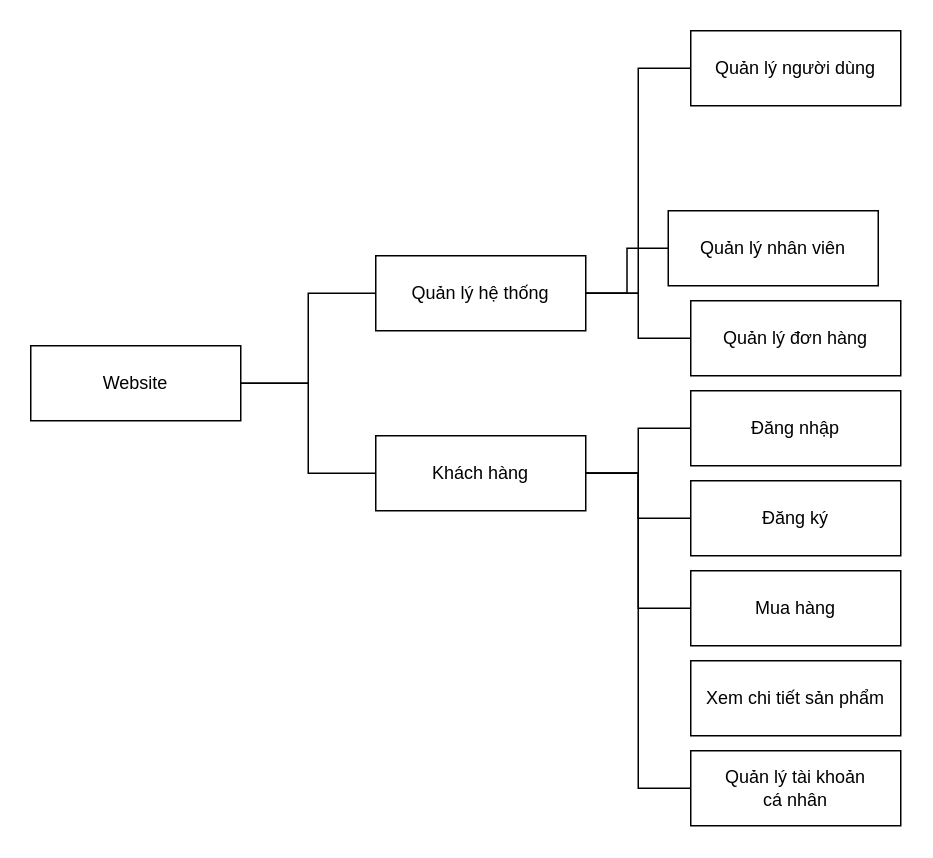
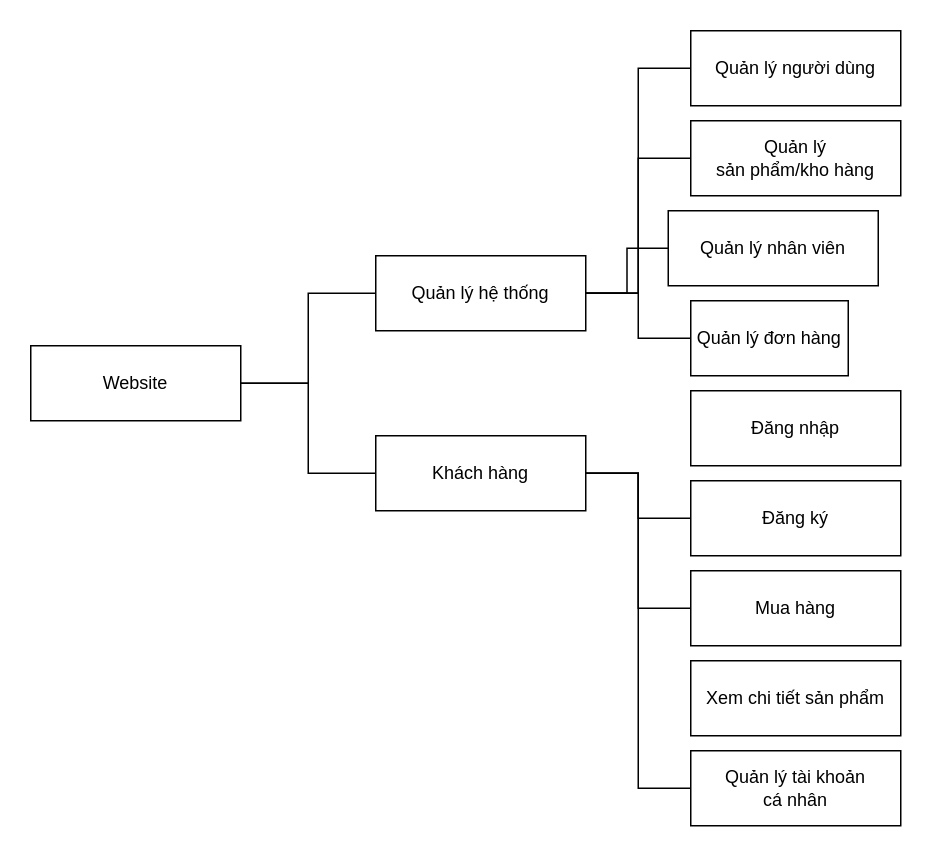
+ <mxCell id="12" value="" style="endArrow=none;html=1;rounded=0;exitX=1;exitY=0.5;exitDx=0;exitDy=0;edgeStyle=orthogonalEdgeStyle;entryX=0;entryY=0.5;entryDx=0;entryDy=0;" edge="1" parent="1" source="4" target="8"><mxGeometry width="50" height="50" relative="1" as="geometry"><mxPoint x="339" y="180" as="sourcePoint" /><mxPoint x="409" y="0" as="targetPoint" /></mxGeometry></mxCell>
+ <mxCell id="8" value="Quản lý&lt;div&gt;sản phẩm/kho hàng&lt;/div&gt;" style="rounded=0;whiteSpace=wrap;html=1;" vertex="1" parent="1"><mxGeometry x="460" y="80" width="140" height="50" as="geometry" /></mxCell>
- <mxCell id="10" value="Quản lý đơn hàng" style="rounded=0;whiteSpace=wrap;html=1;" vertex="1" parent="1"><mxGeometry x="460" y="200" width="140" height="50" as="geometry" /></mxCell>
+ <mxCell id="10" value="Quản lý đơn hàng" style="rounded=0;whiteSpace=wrap;html=1;" vertex="1" parent="1"><mxGeometry x="460" y="200" width="105" height="50" as="geometry" /></mxCell>
- <mxCell id="23" value="" style="endArrow=none;html=1;rounded=0;edgeStyle=orthogonalEdgeStyle;entryX=0;entryY=0.5;entryDx=0;entryDy=0;exitX=1;exitY=0.5;exitDx=0;exitDy=0;" edge="1" parent="1" source="5" target="15"><mxGeometry width="50" height="50" relative="1" as="geometry"><mxPoint x="480" y="260" as="sourcePoint" /><mxPoint x="390" y="450" as="targetPoint" /></mxGeometry></mxCell>
